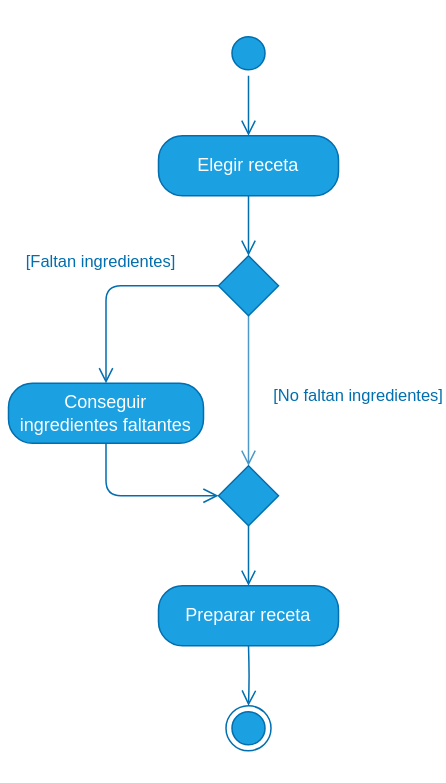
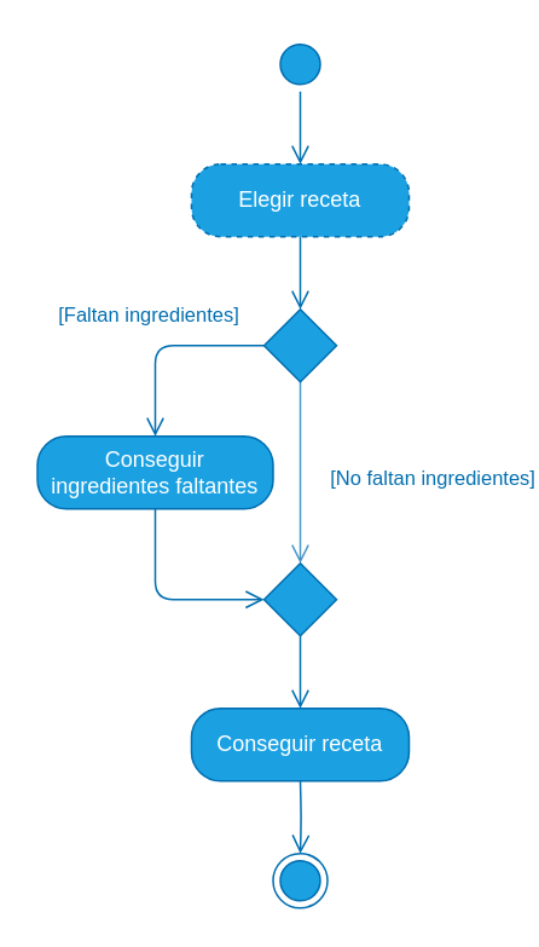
- <mxCell id="4" value="Elegir receta" style="rounded=1;whiteSpace=wrap;html=1;arcSize=40;fontColor=#ffffff;fillColor=#1ba1e2;strokeColor=#006EAF;" parent="1" vertex="1"><mxGeometry x="105" y="90" width="120" height="40" as="geometry" /></mxCell>
+ <mxCell id="4" value="Elegir receta" style="rounded=1;whiteSpace=wrap;html=1;arcSize=40;fontColor=#ffffff;fillColor=#1ba1e2;strokeColor=#006EAF;dashed=1;" parent="1" vertex="1"><mxGeometry x="105" y="90" width="120" height="40" as="geometry" /></mxCell>
- <mxCell id="7" value="Conseguir&lt;br&gt;ingredientes faltantes" style="rounded=1;whiteSpace=wrap;html=1;arcSize=40;fontColor=#ffffff;fillColor=#1ba1e2;strokeColor=#006EAF;" parent="1" vertex="1"><mxGeometry x="5" y="255" width="130" height="40" as="geometry" /></mxCell>
+ <mxCell id="7" value="Conseguir&lt;br&gt;ingredientes faltantes" style="rounded=1;whiteSpace=wrap;html=1;arcSize=40;fontColor=#ffffff;fillColor=#1ba1e2;strokeColor=#006EAF;" parent="1" vertex="1"><mxGeometry x="20" y="240" width="130" height="40" as="geometry" /></mxCell>
- <mxCell id="9" value="Preparar receta" style="rounded=1;whiteSpace=wrap;html=1;arcSize=40;fontColor=#ffffff;fillColor=#1ba1e2;strokeColor=#006EAF;" parent="1" vertex="1"><mxGeometry x="105" y="390" width="120" height="40" as="geometry" /></mxCell>
+ <mxCell id="9" value="Conseguir receta" style="rounded=1;whiteSpace=wrap;html=1;arcSize=40;fontColor=#ffffff;fillColor=#1ba1e2;strokeColor=#006EAF;" parent="1" vertex="1"><mxGeometry x="105" y="390" width="120" height="40" as="geometry" /></mxCell>
